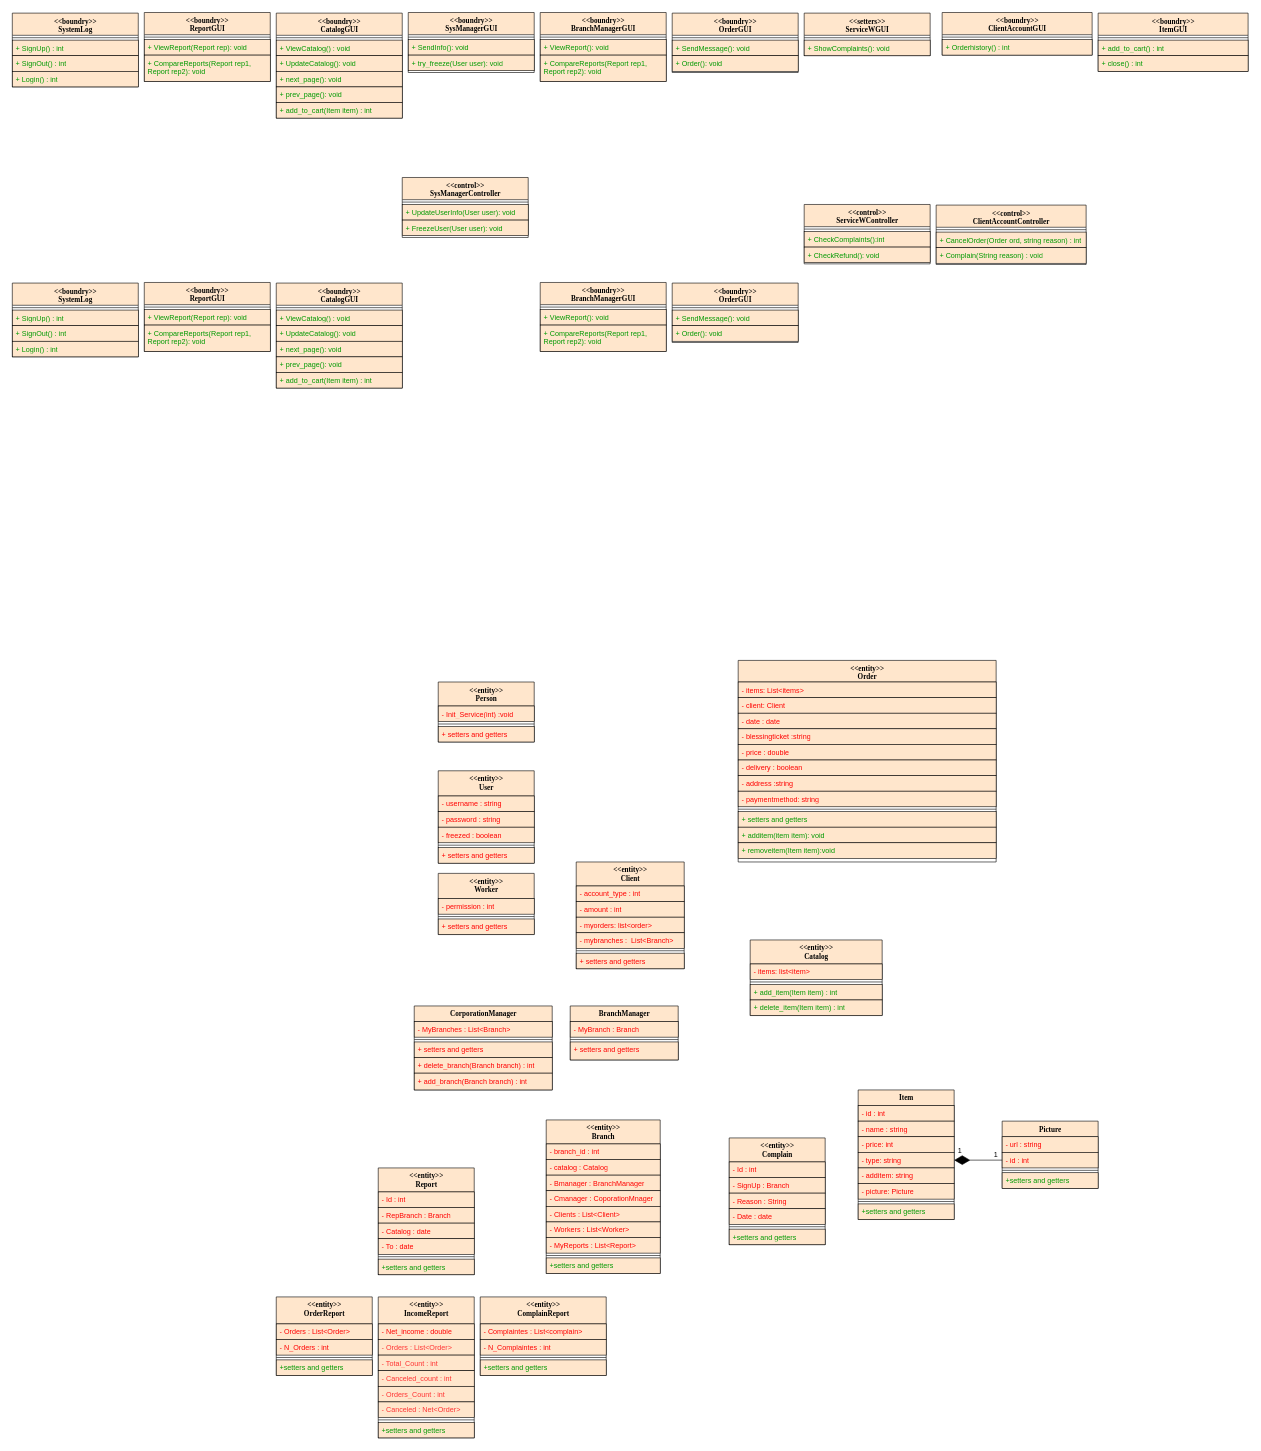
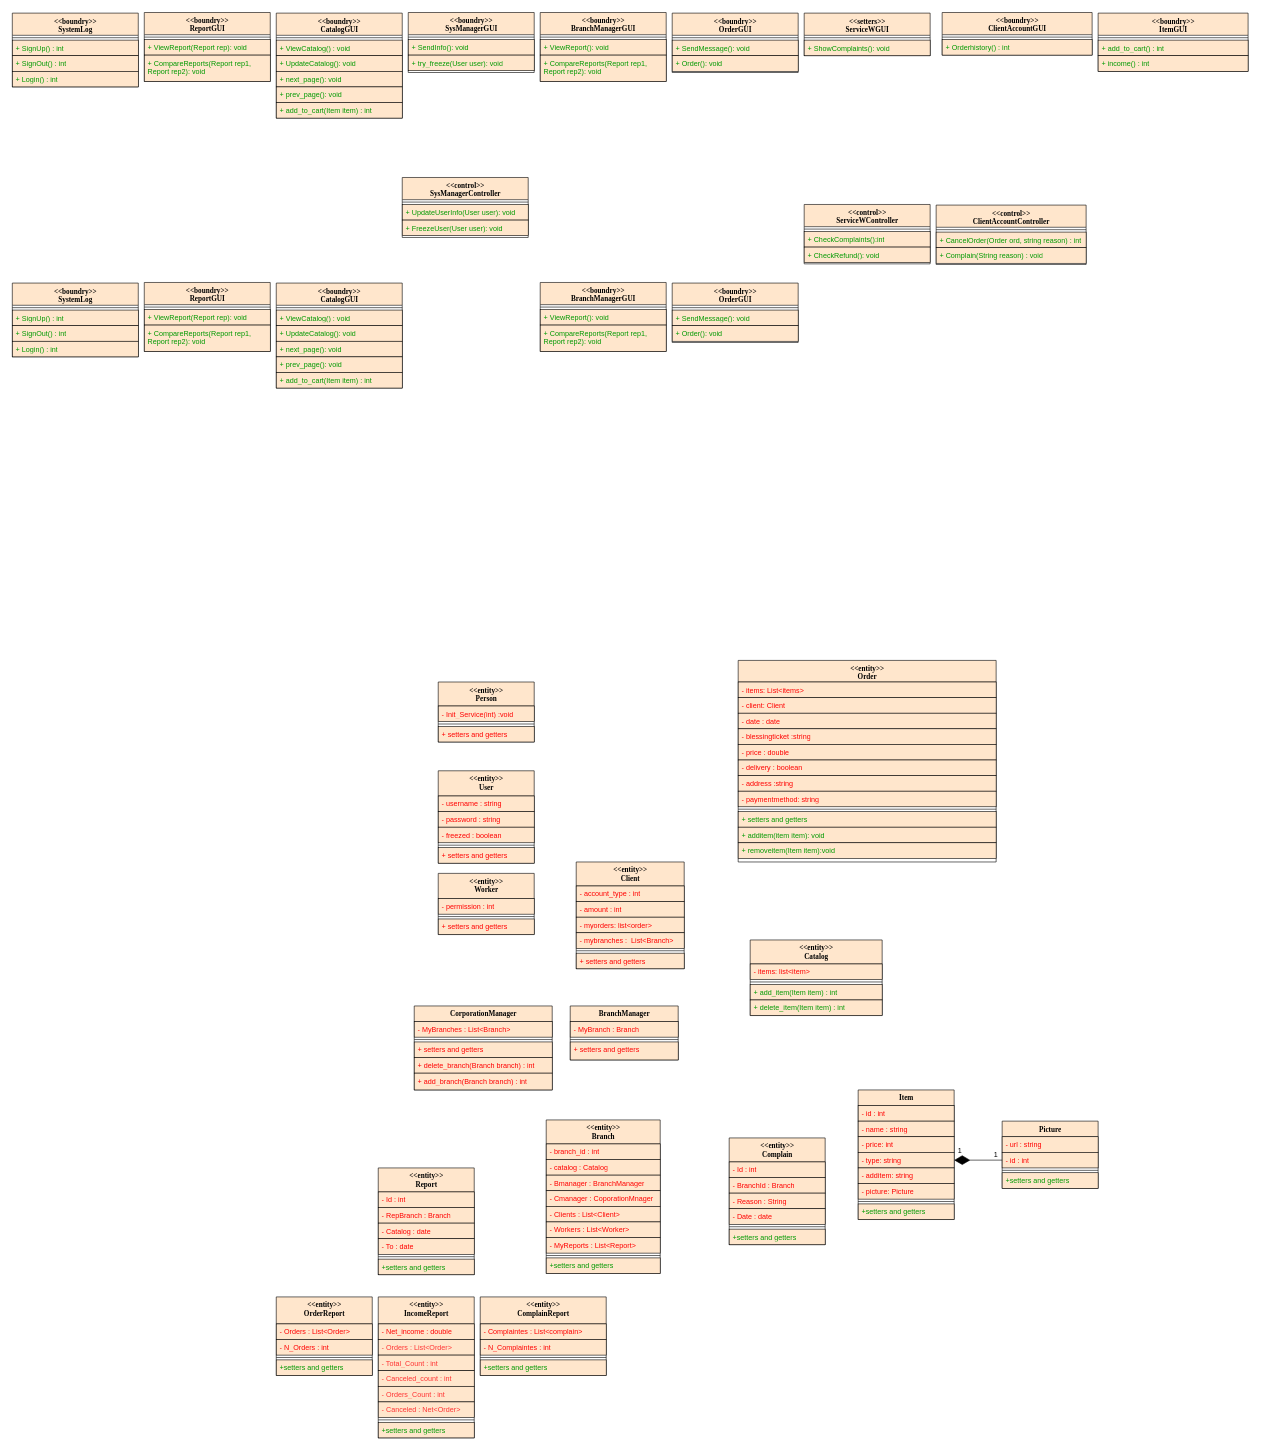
- <mxCell id="184" value="+ close() : int" style="text;html=1;strokeColor=#000000;fillColor=#ffe6cc;align=left;verticalAlign=top;spacingLeft=4;spacingRight=4;whiteSpace=wrap;overflow=hidden;rotatable=0;points=[[0,0.5],[1,0.5]];portConstraint=eastwest;fontColor=#009900;" vertex="1" parent="181"><mxGeometry y="71" width="250" height="26" as="geometry" /></mxCell>
+ <mxCell id="184" value="+ income() : int" style="text;html=1;strokeColor=#000000;fillColor=#ffe6cc;align=left;verticalAlign=top;spacingLeft=4;spacingRight=4;whiteSpace=wrap;overflow=hidden;rotatable=0;points=[[0,0.5],[1,0.5]];portConstraint=eastwest;fontColor=#009900;" vertex="1" parent="181"><mxGeometry y="71" width="250" height="26" as="geometry" /></mxCell>
- <mxCell id="61" value="- SignUp : Branch" style="text;html=1;strokeColor=#000000;fillColor=#ffe6cc;align=left;verticalAlign=top;spacingLeft=4;spacingRight=4;whiteSpace=wrap;overflow=hidden;rotatable=0;points=[[0,0.5],[1,0.5]];portConstraint=eastwest;fontColor=#FF0000;" vertex="1" parent="59"><mxGeometry y="66" width="160" height="26" as="geometry" /></mxCell>
+ <mxCell id="61" value="- BranchId : Branch" style="text;html=1;strokeColor=#000000;fillColor=#ffe6cc;align=left;verticalAlign=top;spacingLeft=4;spacingRight=4;whiteSpace=wrap;overflow=hidden;rotatable=0;points=[[0,0.5],[1,0.5]];portConstraint=eastwest;fontColor=#FF0000;" vertex="1" parent="59"><mxGeometry y="66" width="160" height="26" as="geometry" /></mxCell>
